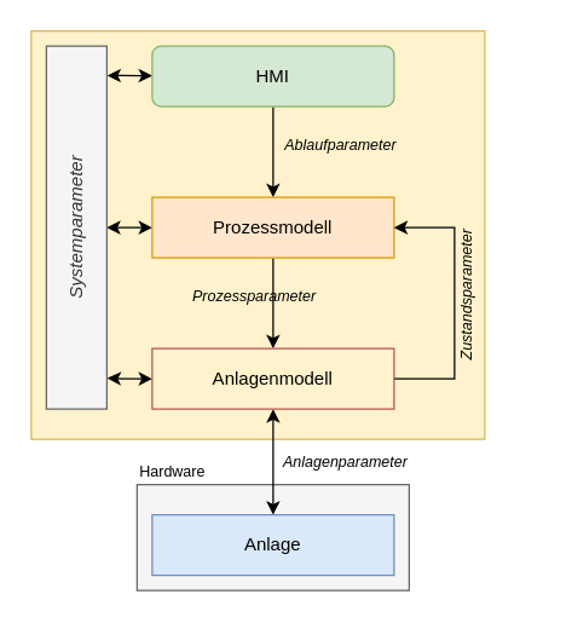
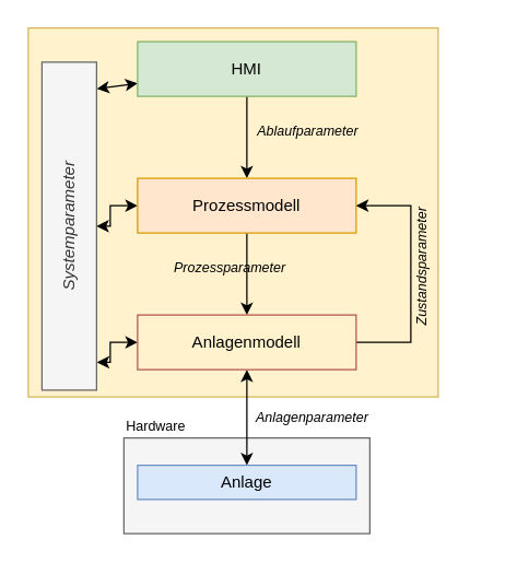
- <mxCell id="6" value="HMI" style="whiteSpace=wrap;html=1;fillColor=#d5e8d4;strokeColor=#82b366;rounded=1;" vertex="1" parent="1"><mxGeometry x="100" y="30" width="160" height="40" as="geometry" /></mxCell>
+ <mxCell id="6" value="HMI" style="rounded=0;whiteSpace=wrap;html=1;fillColor=#d5e8d4;strokeColor=#82b366;" vertex="1" parent="1"><mxGeometry x="100" y="30" width="160" height="40" as="geometry" /></mxCell>
- <mxCell id="15" value="Systemparameter" style="rounded=0;whiteSpace=wrap;html=1;horizontal=0;fillColor=#f5f5f5;fontColor=#333333;strokeColor=#666666;fontStyle=2" vertex="1" parent="1"><mxGeometry x="30" y="30" width="40" height="240" as="geometry" /></mxCell>
+ <mxCell id="15" value="Systemparameter" style="rounded=0;whiteSpace=wrap;html=1;horizontal=0;fillColor=#f5f5f5;fontColor=#333333;strokeColor=#666666;fontStyle=2" vertex="1" parent="1"><mxGeometry x="30" y="45" width="40" height="240" as="geometry" /></mxCell>
- <mxCell id="14" value="Anlage" style="rounded=0;whiteSpace=wrap;html=1;fillColor=#dae8fc;strokeColor=#6c8ebf;" vertex="1" parent="1"><mxGeometry x="100" y="340" width="160" height="40" as="geometry" /></mxCell>
+ <mxCell id="14" value="Anlage" style="rounded=0;whiteSpace=wrap;html=1;fillColor=#dae8fc;strokeColor=#6c8ebf;" vertex="1" parent="1"><mxGeometry x="100" y="340" width="160" height="25" as="geometry" /></mxCell>
